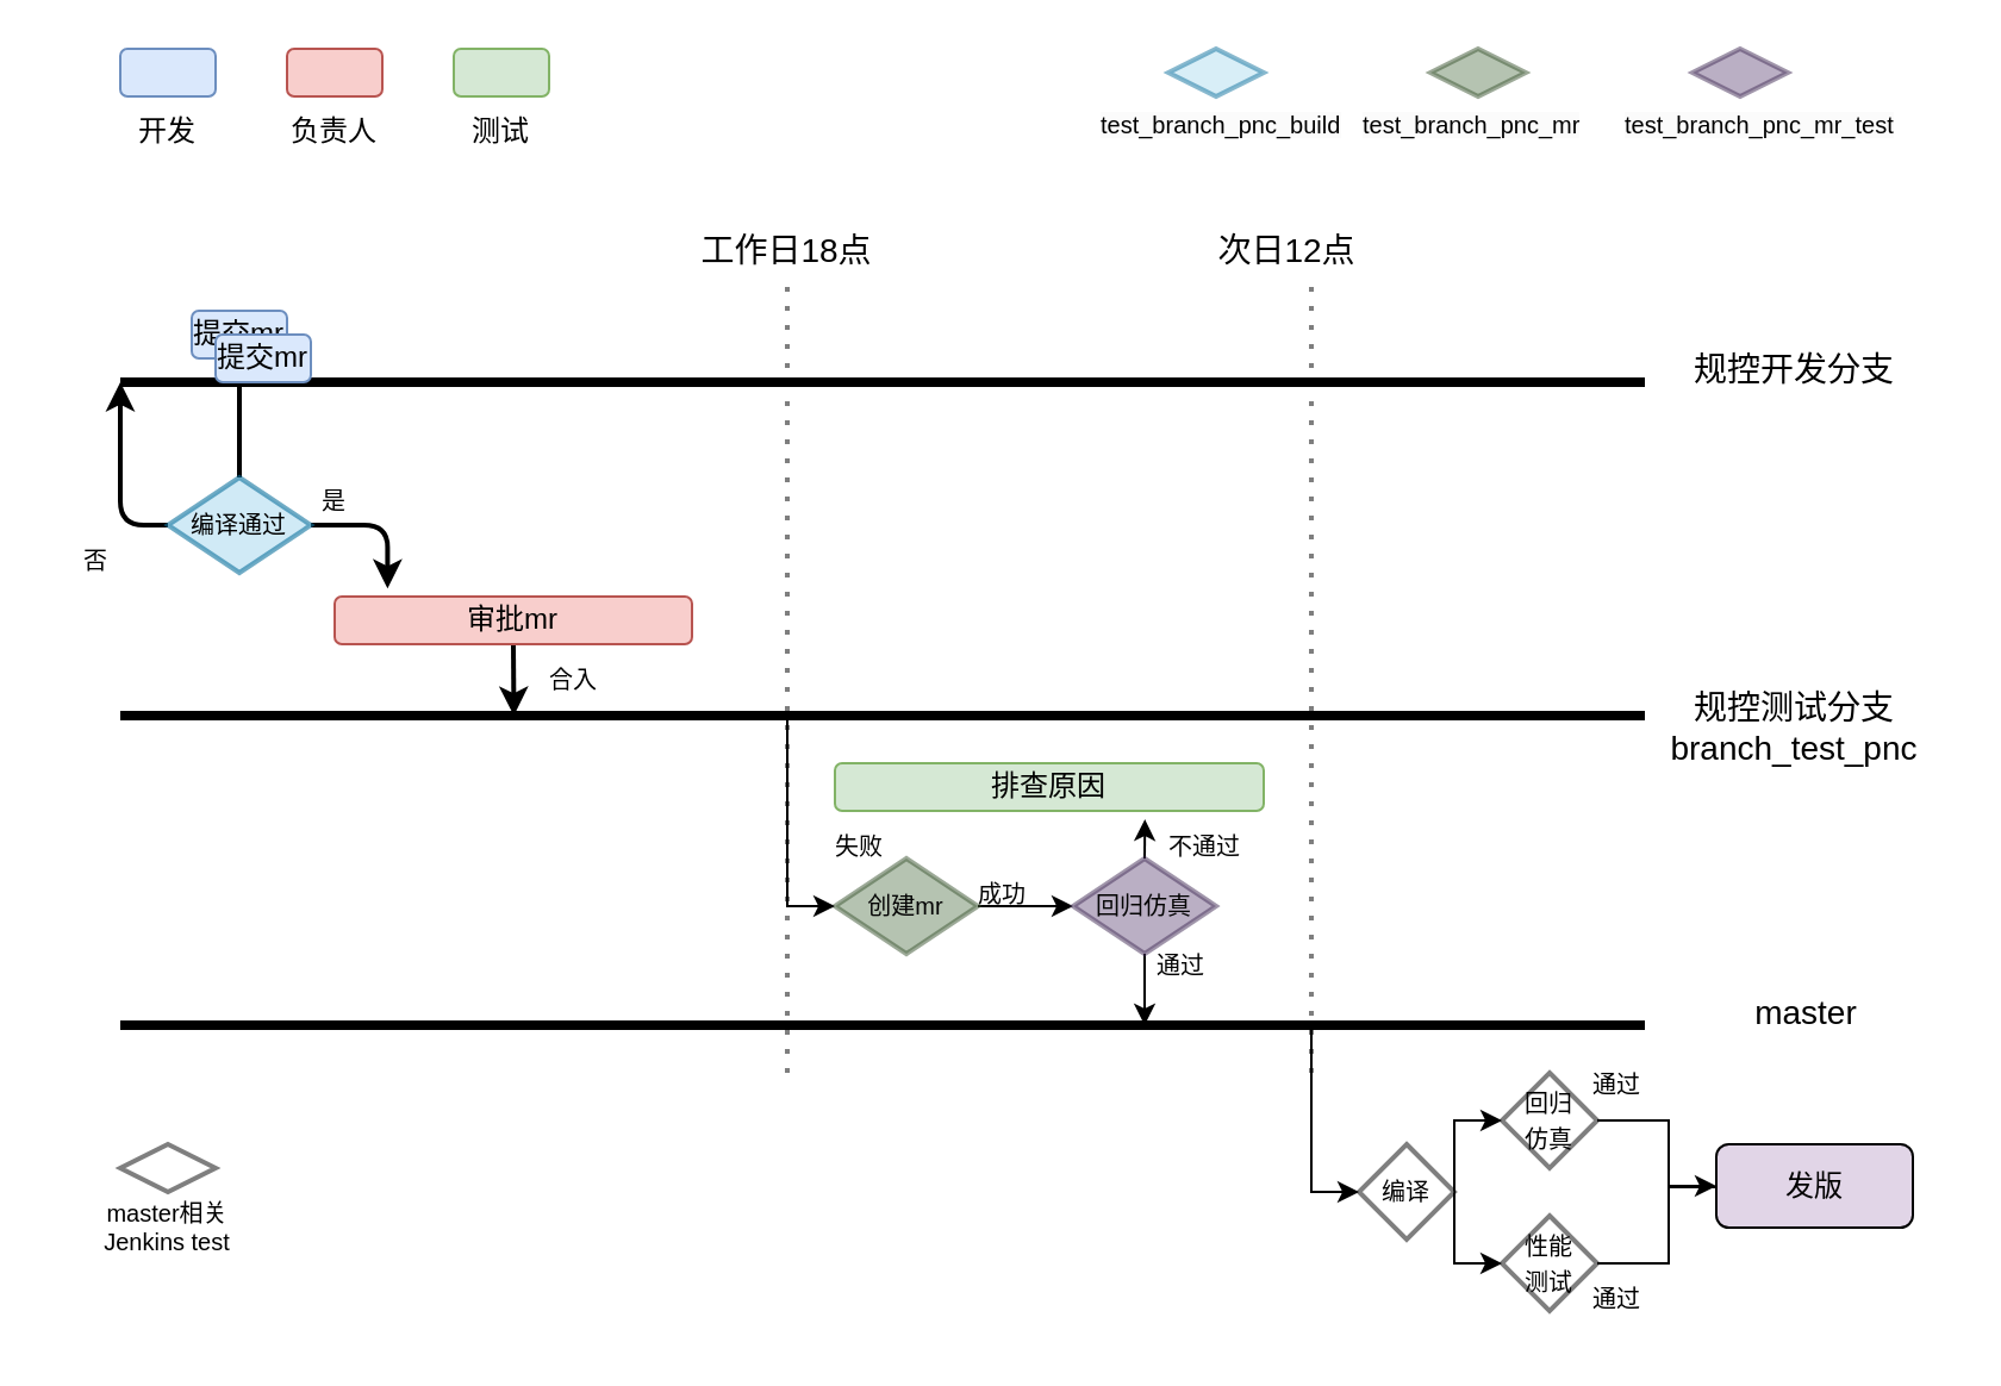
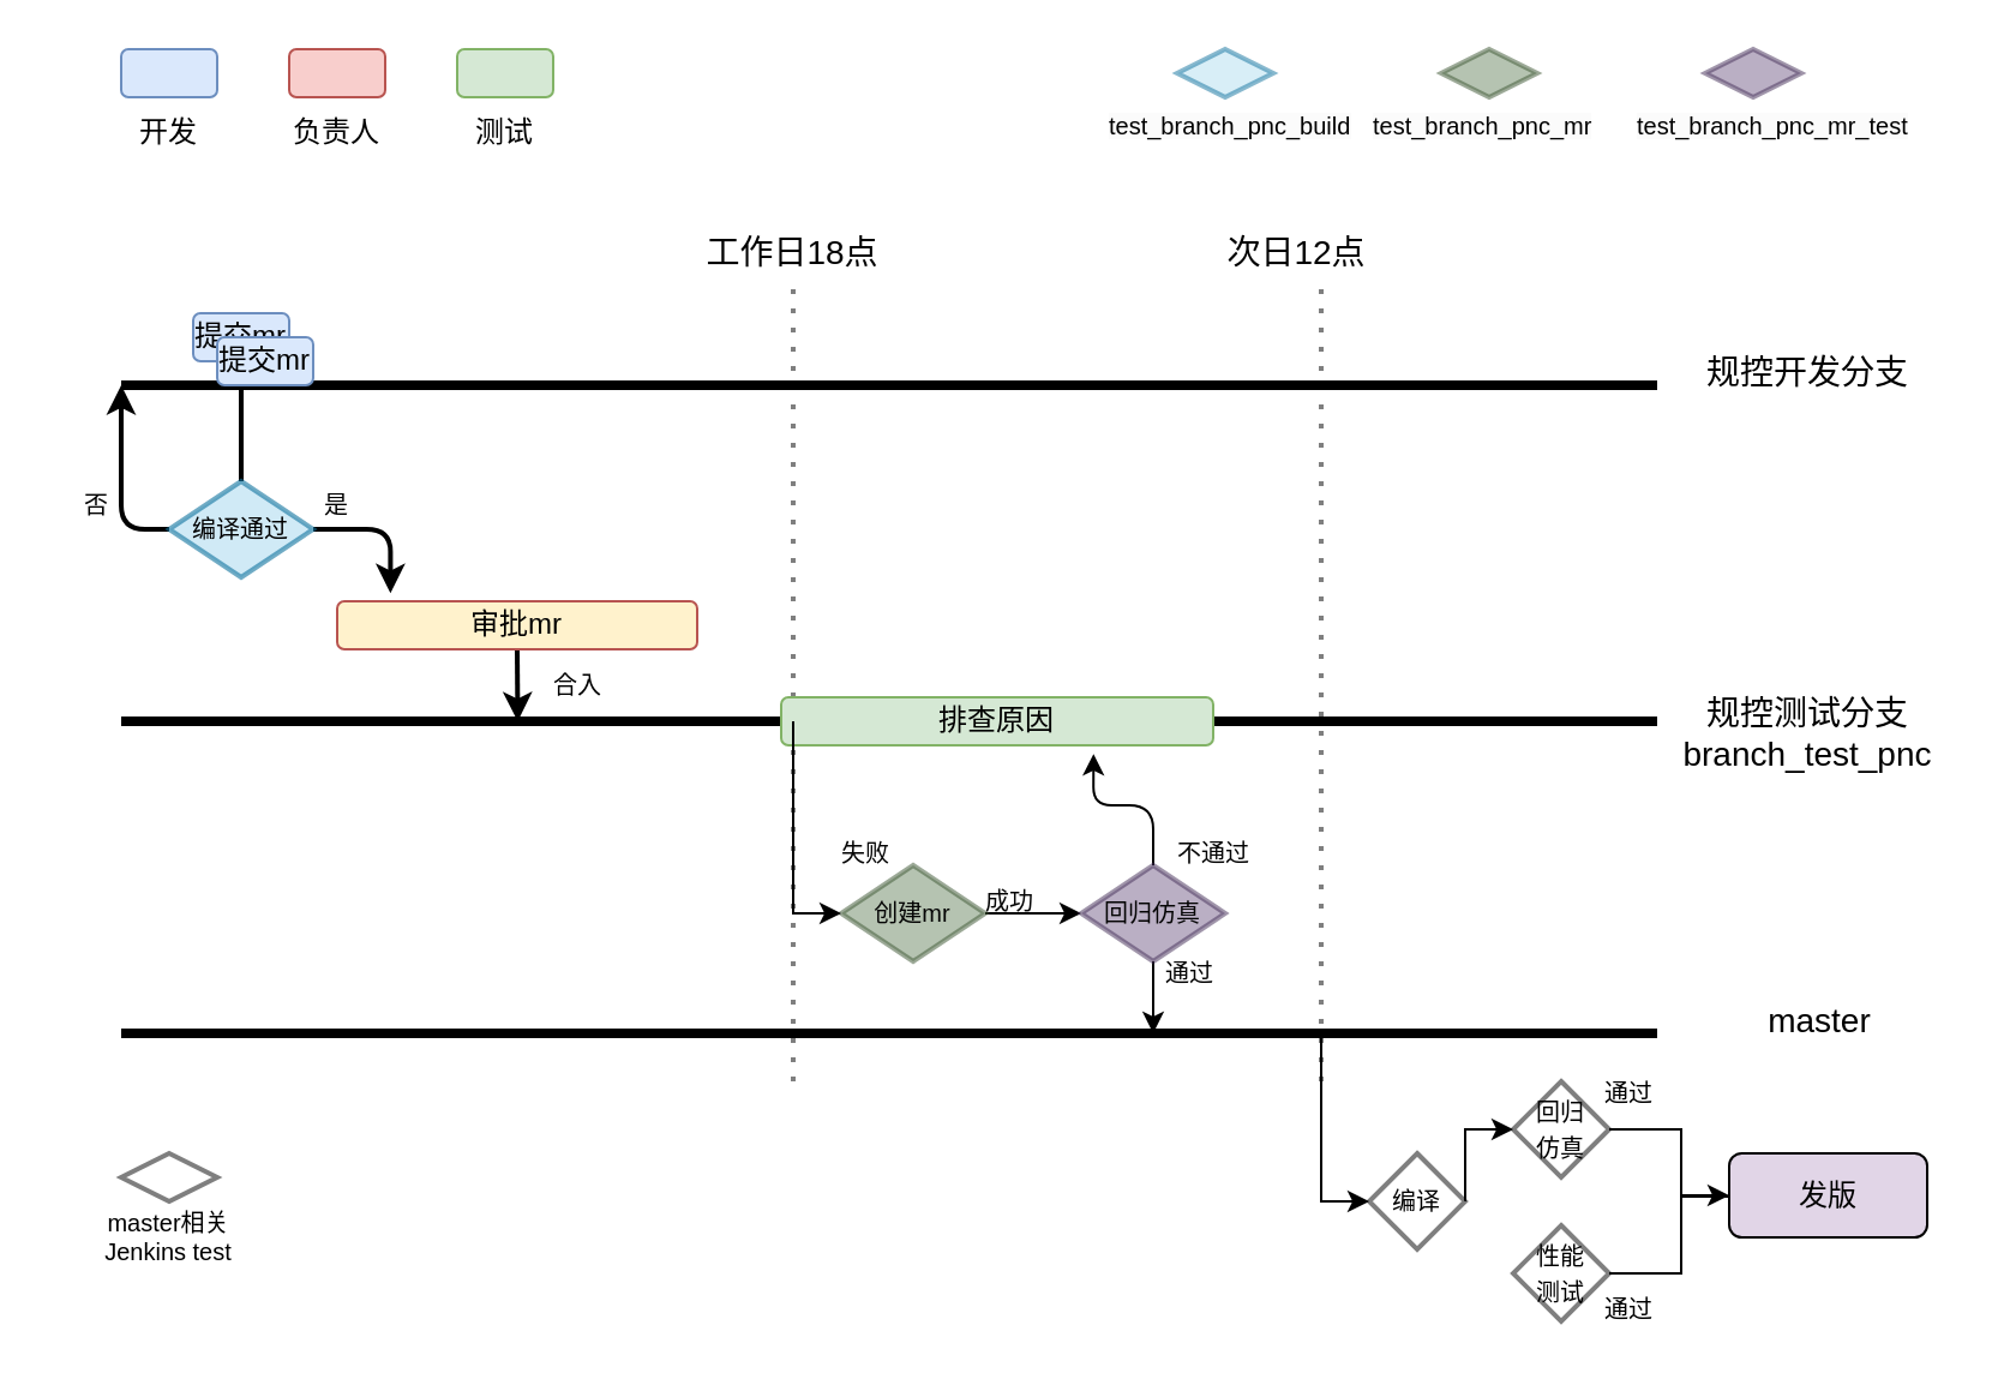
- <mxCell id="28" value="否" style="text;html=1;strokeColor=none;fillColor=none;align=center;verticalAlign=middle;whiteSpace=wrap;rounded=0;fontSize=10;" parent="1" vertex="1"><mxGeometry x="20" y="225" width="40" height="20" as="geometry" /></mxCell>
+ <mxCell id="28" value="否" style="text;html=1;strokeColor=none;fillColor=none;align=center;verticalAlign=middle;whiteSpace=wrap;rounded=0;fontSize=10;" parent="1" vertex="1"><mxGeometry x="20" y="200" width="40" height="20" as="geometry" /></mxCell>
- <mxCell id="26" value="审批mr" style="rounded=1;whiteSpace=wrap;html=1;fillColor=#f8cecc;strokeColor=#b85450;" parent="1" vertex="1"><mxGeometry x="140" y="250" width="150" height="20" as="geometry" /></mxCell>
+ <mxCell id="26" value="审批mr" style="rounded=1;whiteSpace=wrap;html=1;fillColor=#fff2cc;strokeColor=#b85450;" parent="1" vertex="1"><mxGeometry x="140" y="250" width="150" height="20" as="geometry" /></mxCell>
- <mxCell id="44" value="排查原因" style="rounded=1;whiteSpace=wrap;html=1;fillColor=#d5e8d4;strokeColor=#82b366;" parent="1" vertex="1"><mxGeometry x="350" y="320" width="180" height="20" as="geometry" /></mxCell>
+ <mxCell id="44" value="排查原因" style="rounded=1;whiteSpace=wrap;html=1;fillColor=#d5e8d4;strokeColor=#82b366;" parent="1" vertex="1"><mxGeometry x="325" y="290" width="180" height="20" as="geometry" /></mxCell>
- <mxCell id="51" style="edgeStyle=orthogonalEdgeStyle;rounded=0;orthogonalLoop=1;jettySize=auto;html=1;exitX=1;exitY=0.5;exitDx=0;exitDy=0;exitPerimeter=0;entryX=0;entryY=0.5;entryDx=0;entryDy=0;entryPerimeter=0;fontSize=10;" edge="1" parent="1" source="52" target="56"><mxGeometry relative="1" as="geometry"><Array as="points"><mxPoint x="610" y="530" /></Array></mxGeometry></mxCell>
